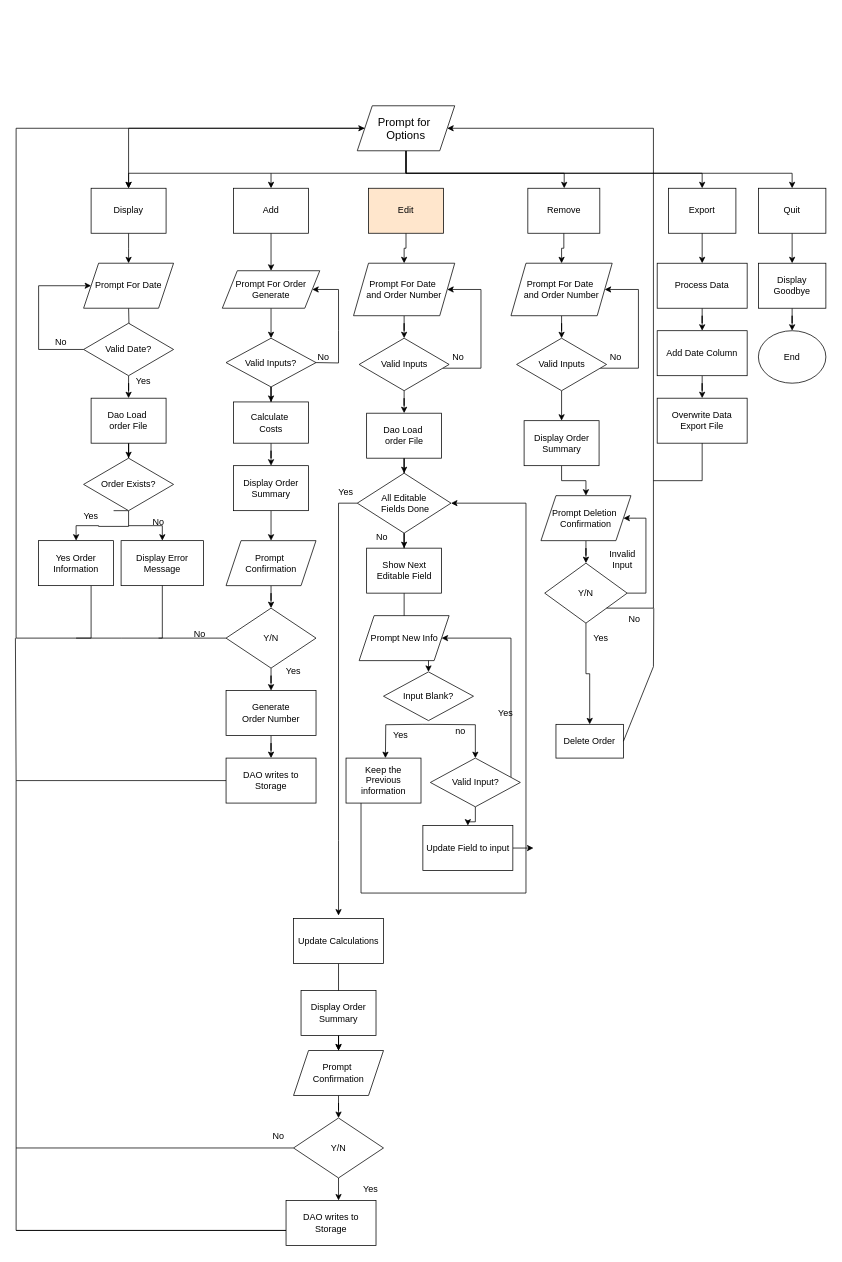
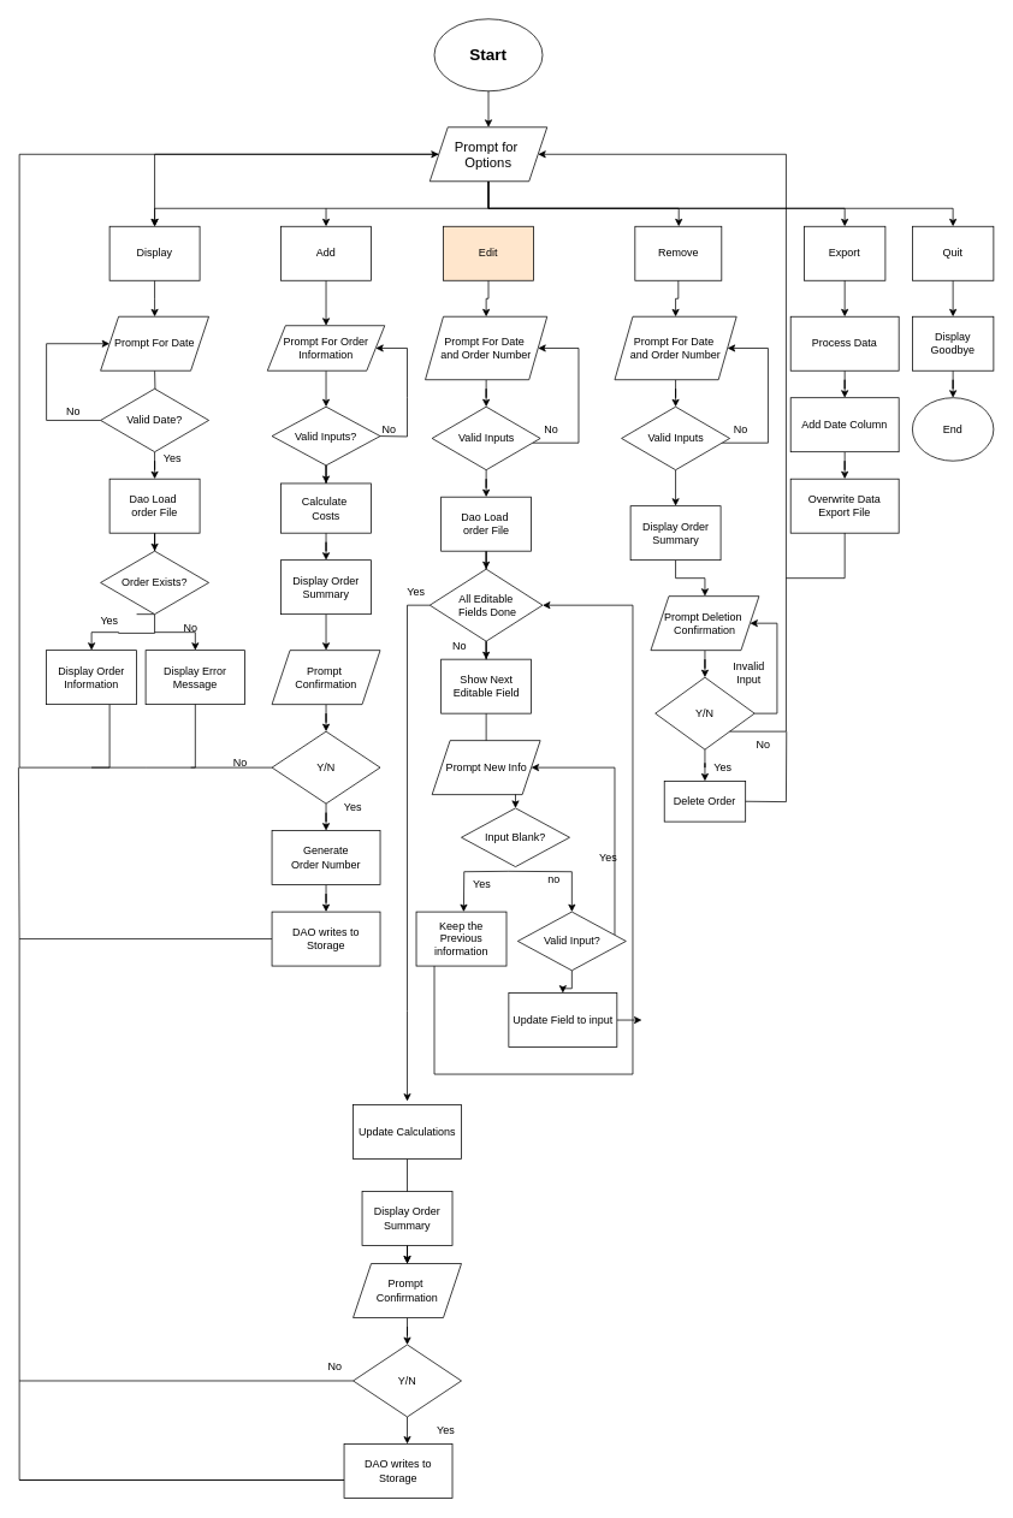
+ <mxCell id="11" value="&lt;font style=&quot;font-size: 18px;&quot;&gt;&lt;b&gt;Start&lt;/b&gt;&lt;/font&gt;" style="ellipse;whiteSpace=wrap;html=1;" vertex="1" parent="1"><mxGeometry x="481" y="20" width="120" height="80" as="geometry" /></mxCell>
+ <mxCell id="12" value="" style="edgeStyle=orthogonalEdgeStyle;rounded=0;orthogonalLoop=1;jettySize=auto;html=1;" edge="1" parent="1" source="11" target="18"><mxGeometry relative="1" as="geometry"><mxPoint x="541" y="100" as="sourcePoint" /><mxPoint x="541" y="180" as="targetPoint" /></mxGeometry></mxCell>
- <mxCell id="39" value="Prompt For Order&lt;div&gt;Generate&lt;/div&gt;" style="shape=parallelogram;perimeter=parallelogramPerimeter;whiteSpace=wrap;html=1;fixedSize=1;" vertex="1" parent="1"><mxGeometry x="296" y="360" width="130" height="50" as="geometry" /></mxCell>
+ <mxCell id="39" value="Prompt For Order&lt;div&gt;Information&lt;/div&gt;" style="shape=parallelogram;perimeter=parallelogramPerimeter;whiteSpace=wrap;html=1;fixedSize=1;" vertex="1" parent="1"><mxGeometry x="296" y="360" width="130" height="50" as="geometry" /></mxCell>
- <mxCell id="25" value="Yes Order&lt;div&gt;Information&lt;/div&gt;" style="rounded=0;whiteSpace=wrap;html=1;" vertex="1" parent="1"><mxGeometry x="51" y="720" width="100" height="60" as="geometry" /></mxCell>
+ <mxCell id="25" value="Display Order&lt;div&gt;Information&lt;/div&gt;" style="rounded=0;whiteSpace=wrap;html=1;" vertex="1" parent="1"><mxGeometry x="51" y="720" width="100" height="60" as="geometry" /></mxCell>
- <mxCell id="116" value="Delete Order" style="rounded=0;whiteSpace=wrap;html=1;" vertex="1" parent="1"><mxGeometry x="741" y="965" width="90" height="45" as="geometry" /></mxCell>
+ <mxCell id="116" value="Delete Order" style="rounded=0;whiteSpace=wrap;html=1;" vertex="1" parent="1"><mxGeometry x="736" y="865" width="90" height="45" as="geometry" /></mxCell>
